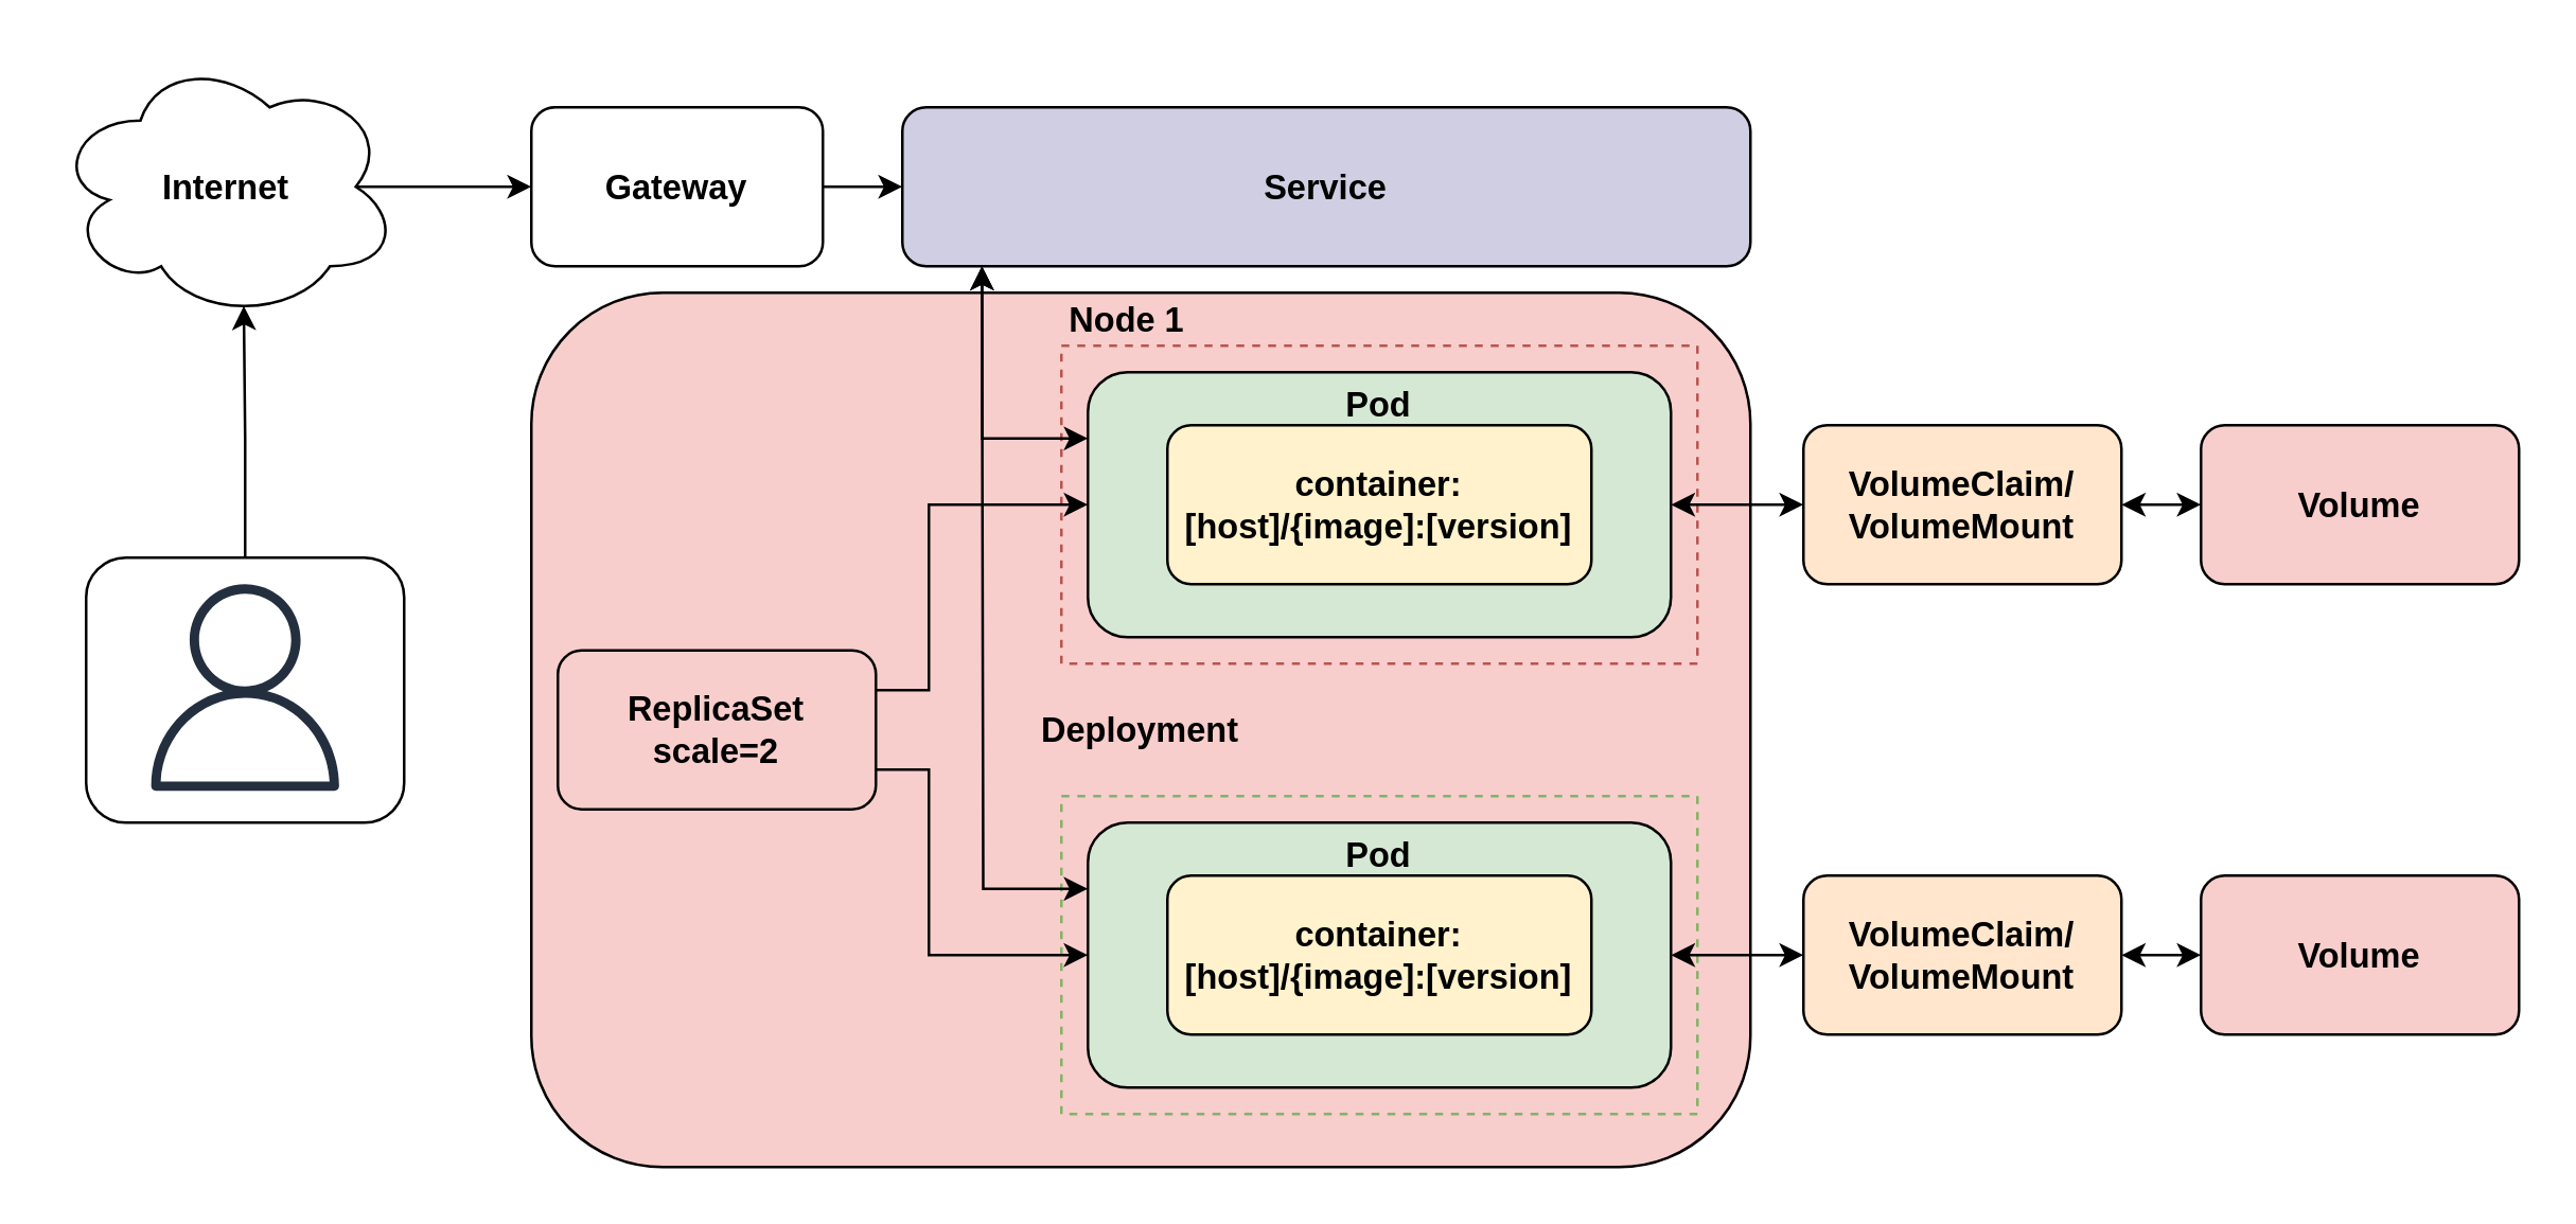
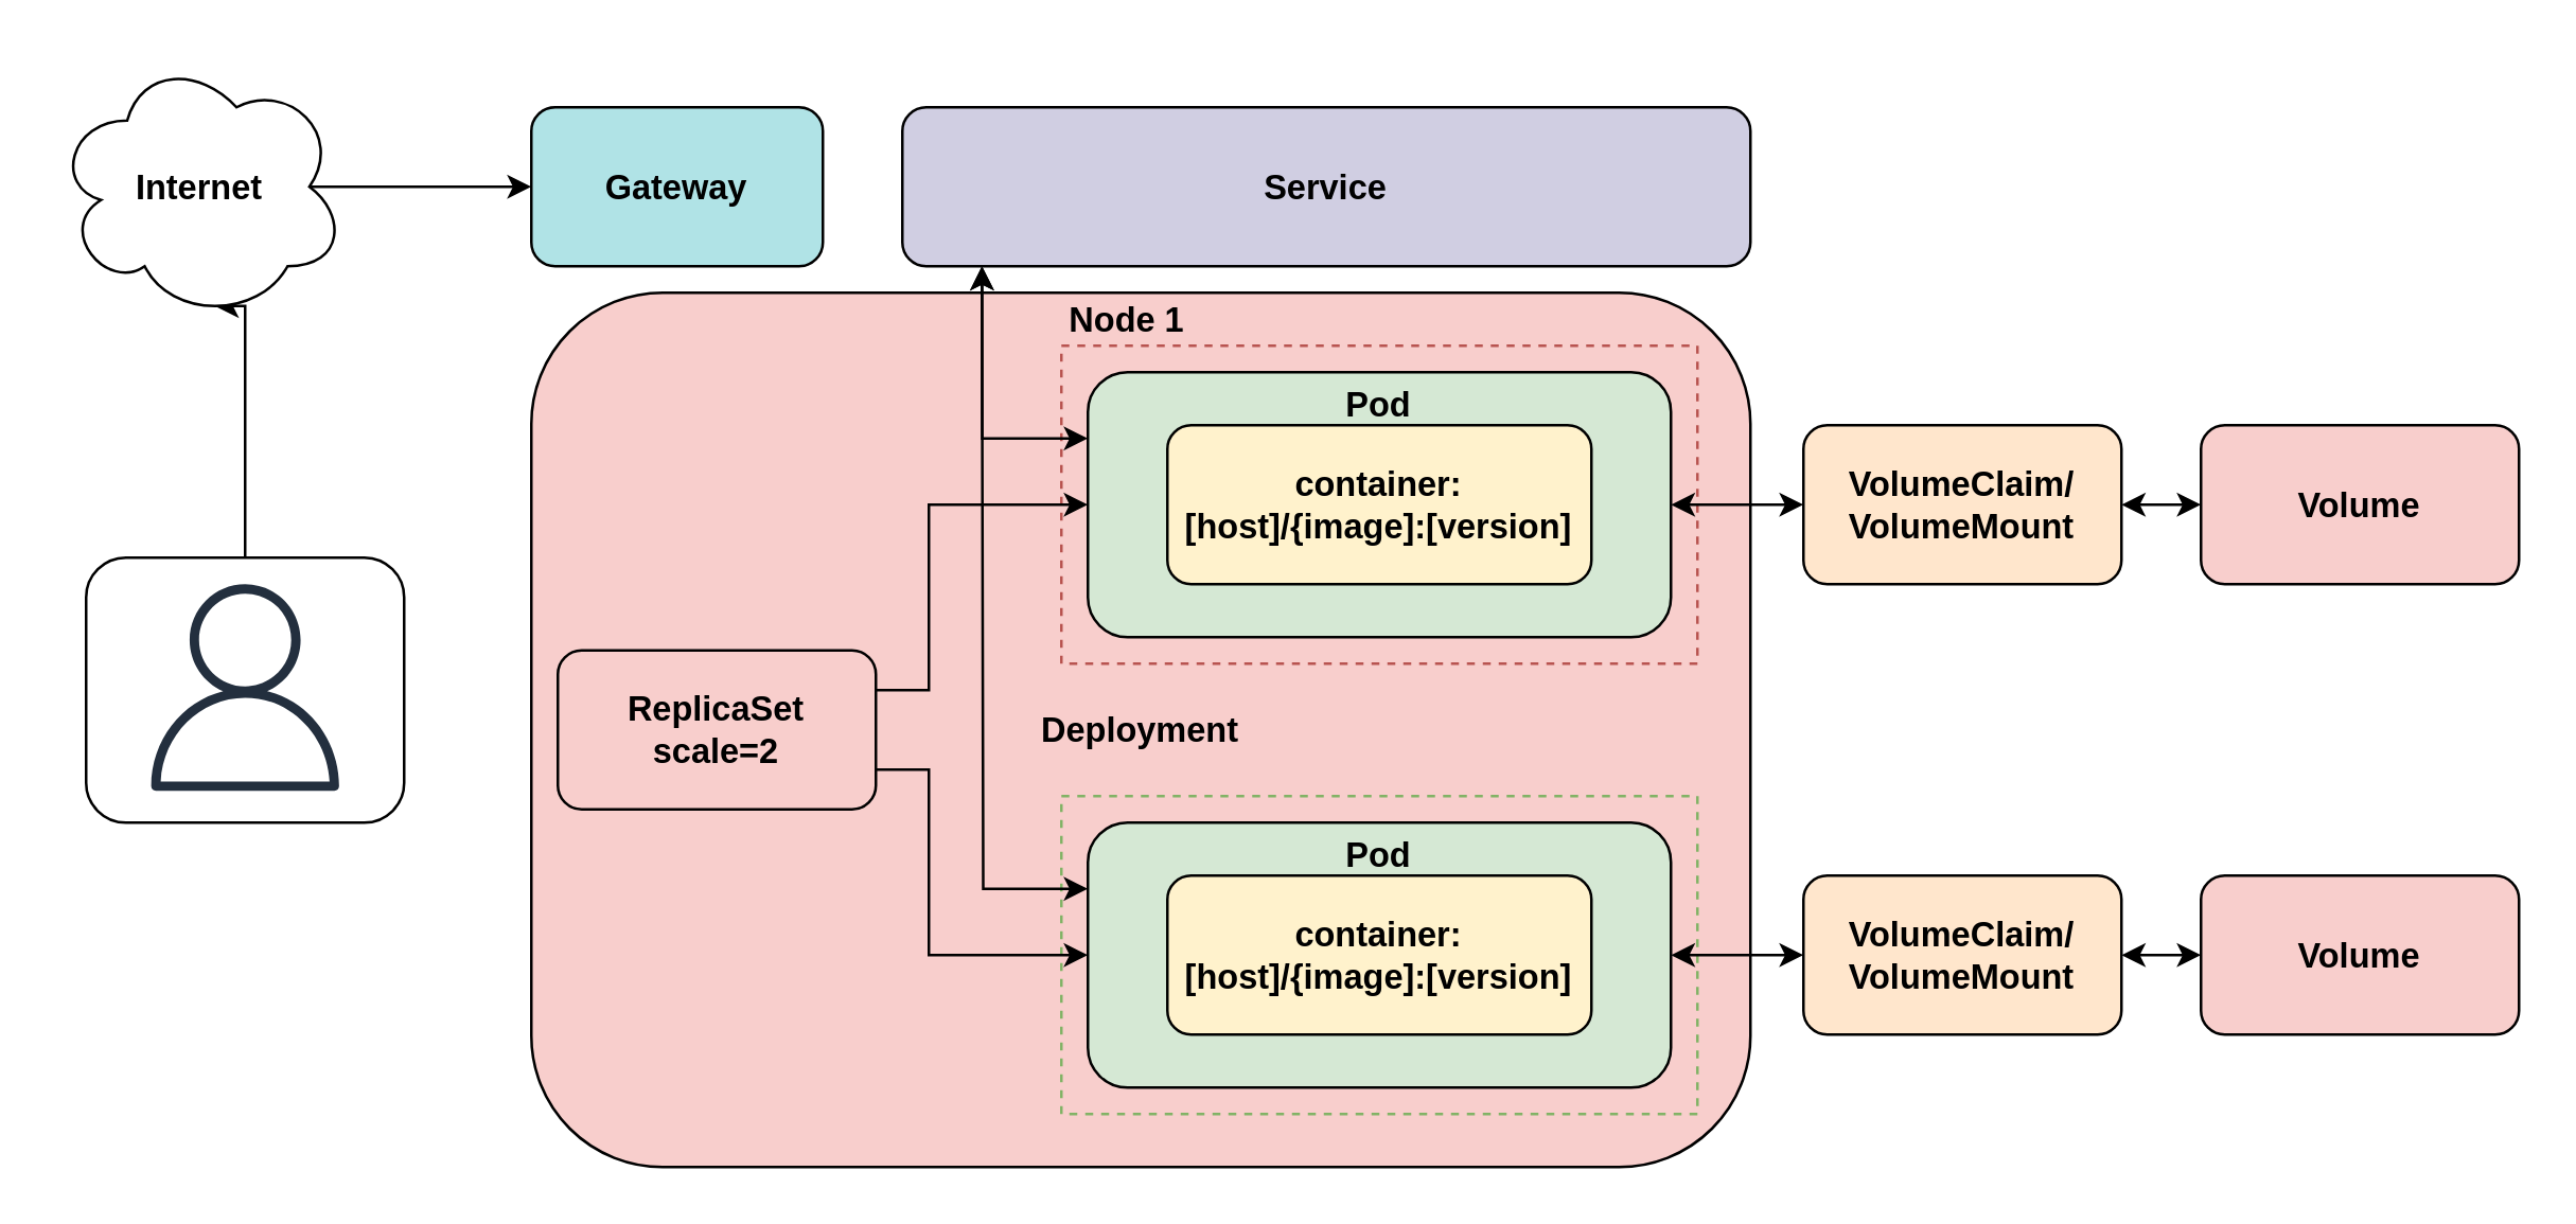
- <mxCell id="27" value="Internet" style="ellipse;shape=cloud;whiteSpace=wrap;html=1;strokeColor=#000000;fillColor=#ffffff;fontSize=13;fontStyle=1;fontFamily=Helvetica;" vertex="1" parent="1"><mxGeometry x="20" y="20" width="130" height="100" as="geometry" /></mxCell>
+ <mxCell id="27" value="Internet" style="ellipse;shape=cloud;whiteSpace=wrap;html=1;strokeColor=#000000;fillColor=#ffffff;fontSize=13;fontStyle=1;fontFamily=Helvetica;" vertex="1" parent="1"><mxGeometry x="20" y="20" width="110" height="100" as="geometry" /></mxCell>
- <mxCell id="30" value="Gateway" style="rounded=1;whiteSpace=wrap;html=1;strokeColor=#000000;fontSize=13;fontStyle=1;fillColor=#ffffff;fontFamily=Helvetica;" vertex="1" parent="1"><mxGeometry x="200" y="40" width="110" height="60" as="geometry" /></mxCell>
+ <mxCell id="30" value="Gateway" style="rounded=1;whiteSpace=wrap;html=1;strokeColor=#000000;fontSize=13;fontStyle=1;fillColor=#b0e3e6;fontFamily=Helvetica;" vertex="1" parent="1"><mxGeometry x="200" y="40" width="110" height="60" as="geometry" /></mxCell>
- <mxCell id="29" style="edgeStyle=orthogonalEdgeStyle;rounded=0;orthogonalLoop=1;jettySize=auto;html=1;exitX=1;exitY=0.5;exitDx=0;exitDy=0;fontSize=13;fontFamily=Helvetica;" edge="1" parent="1" source="30" target="18"><mxGeometry relative="1" as="geometry" /></mxCell>
